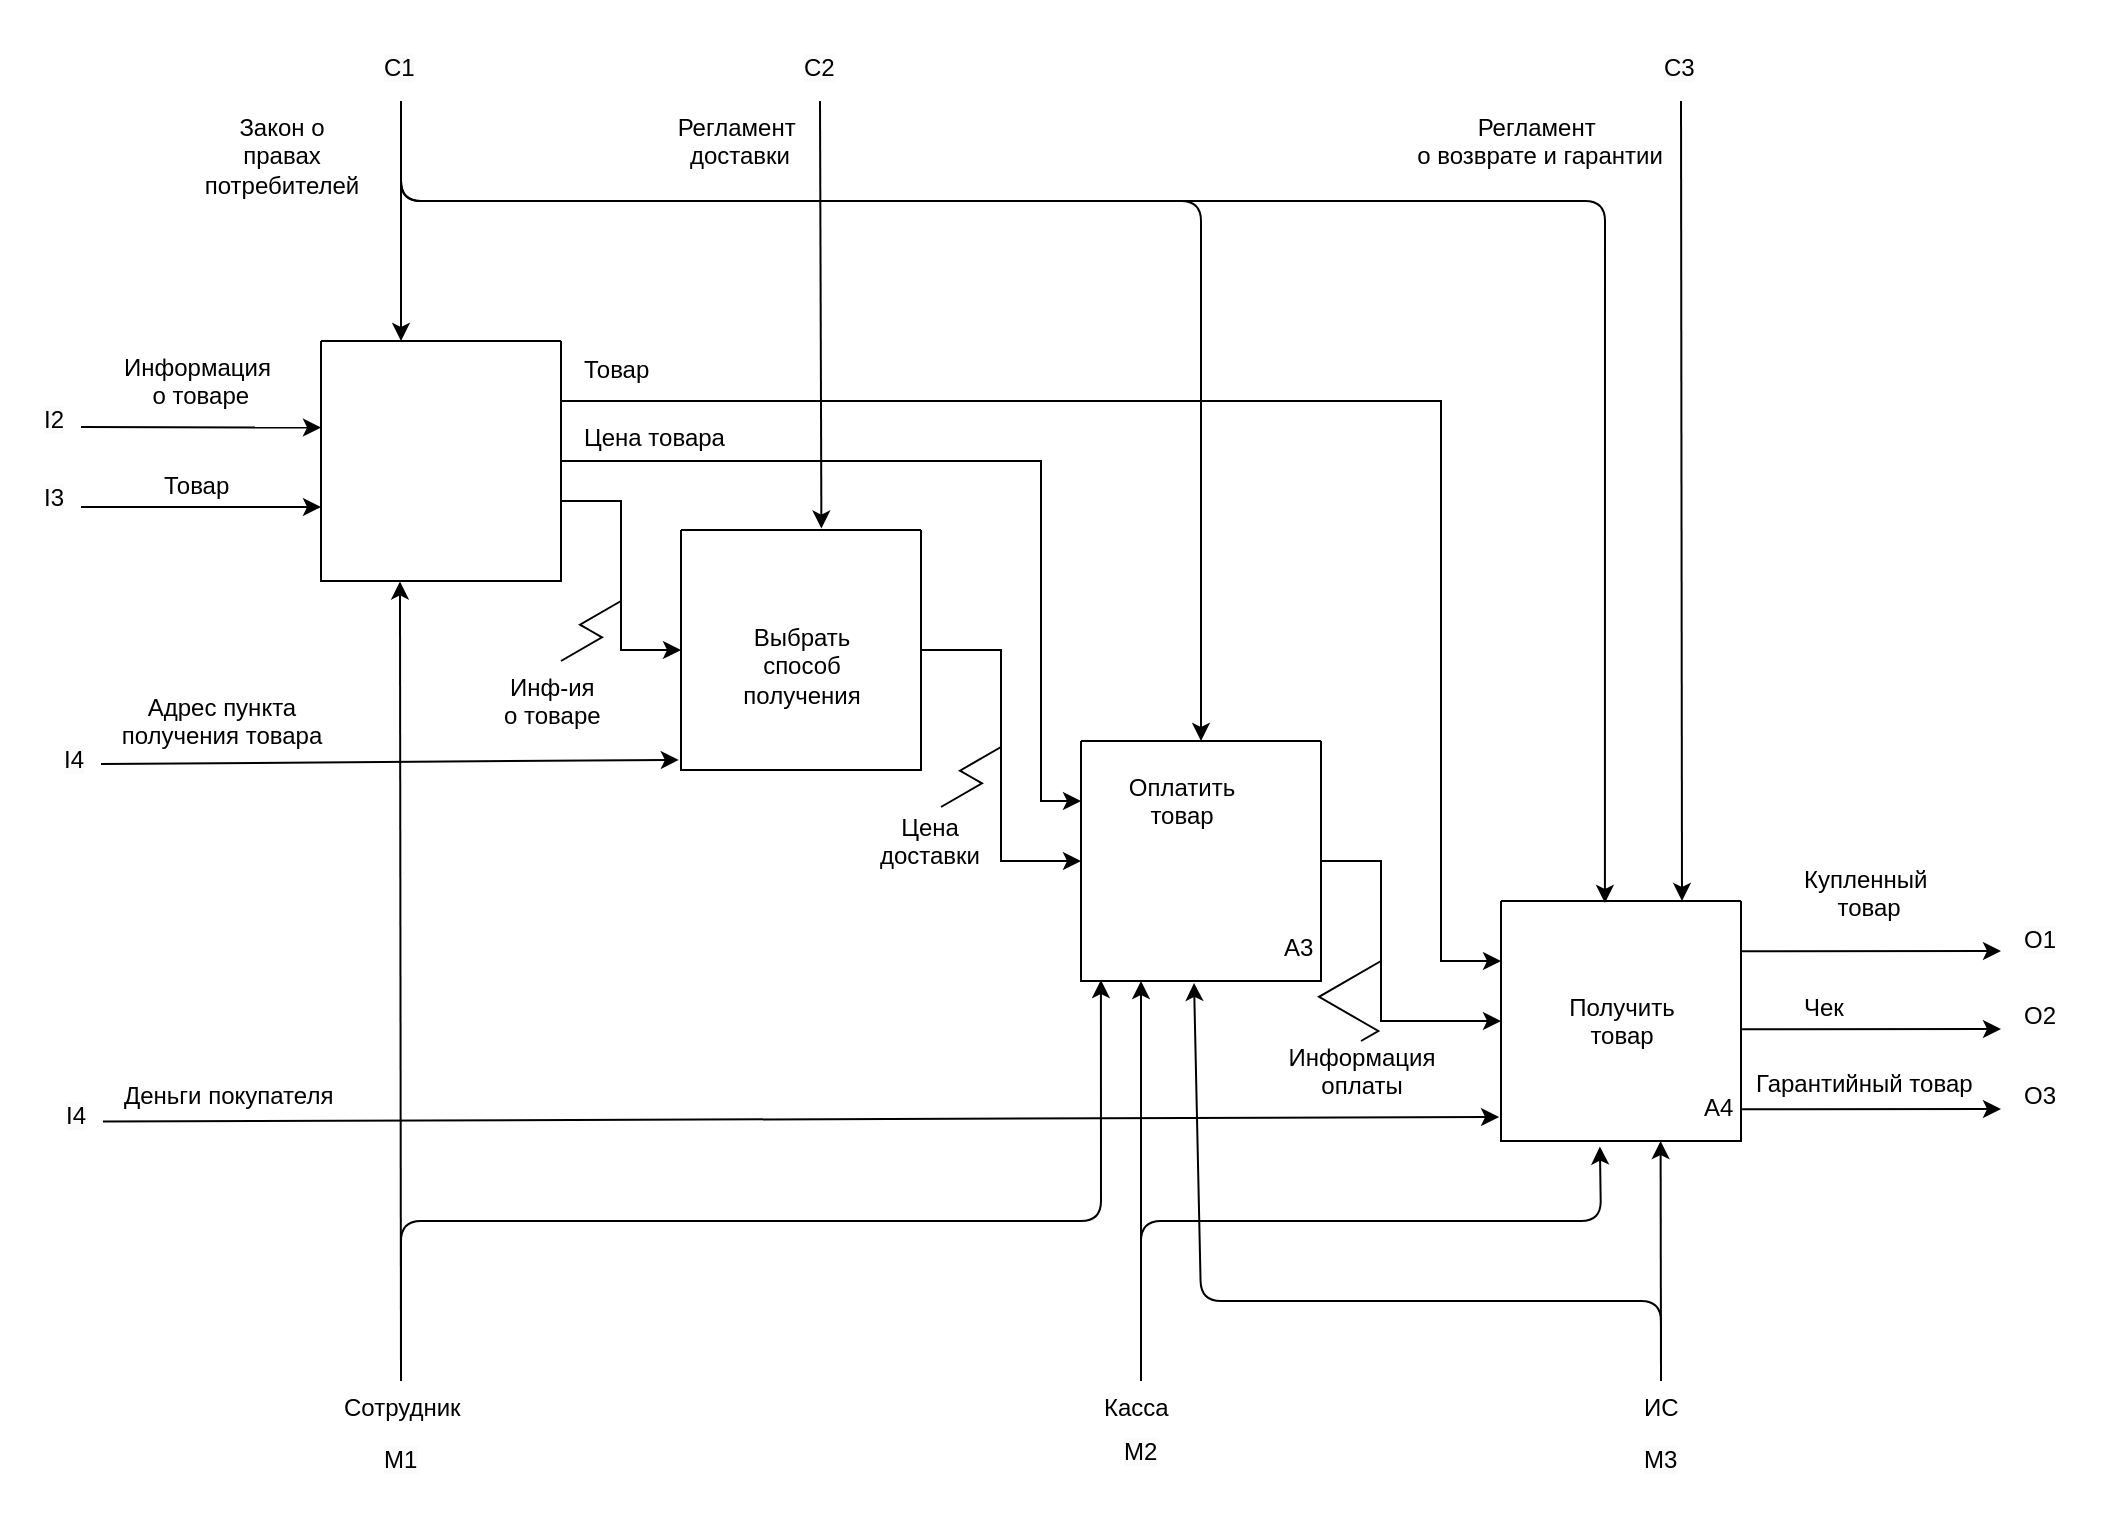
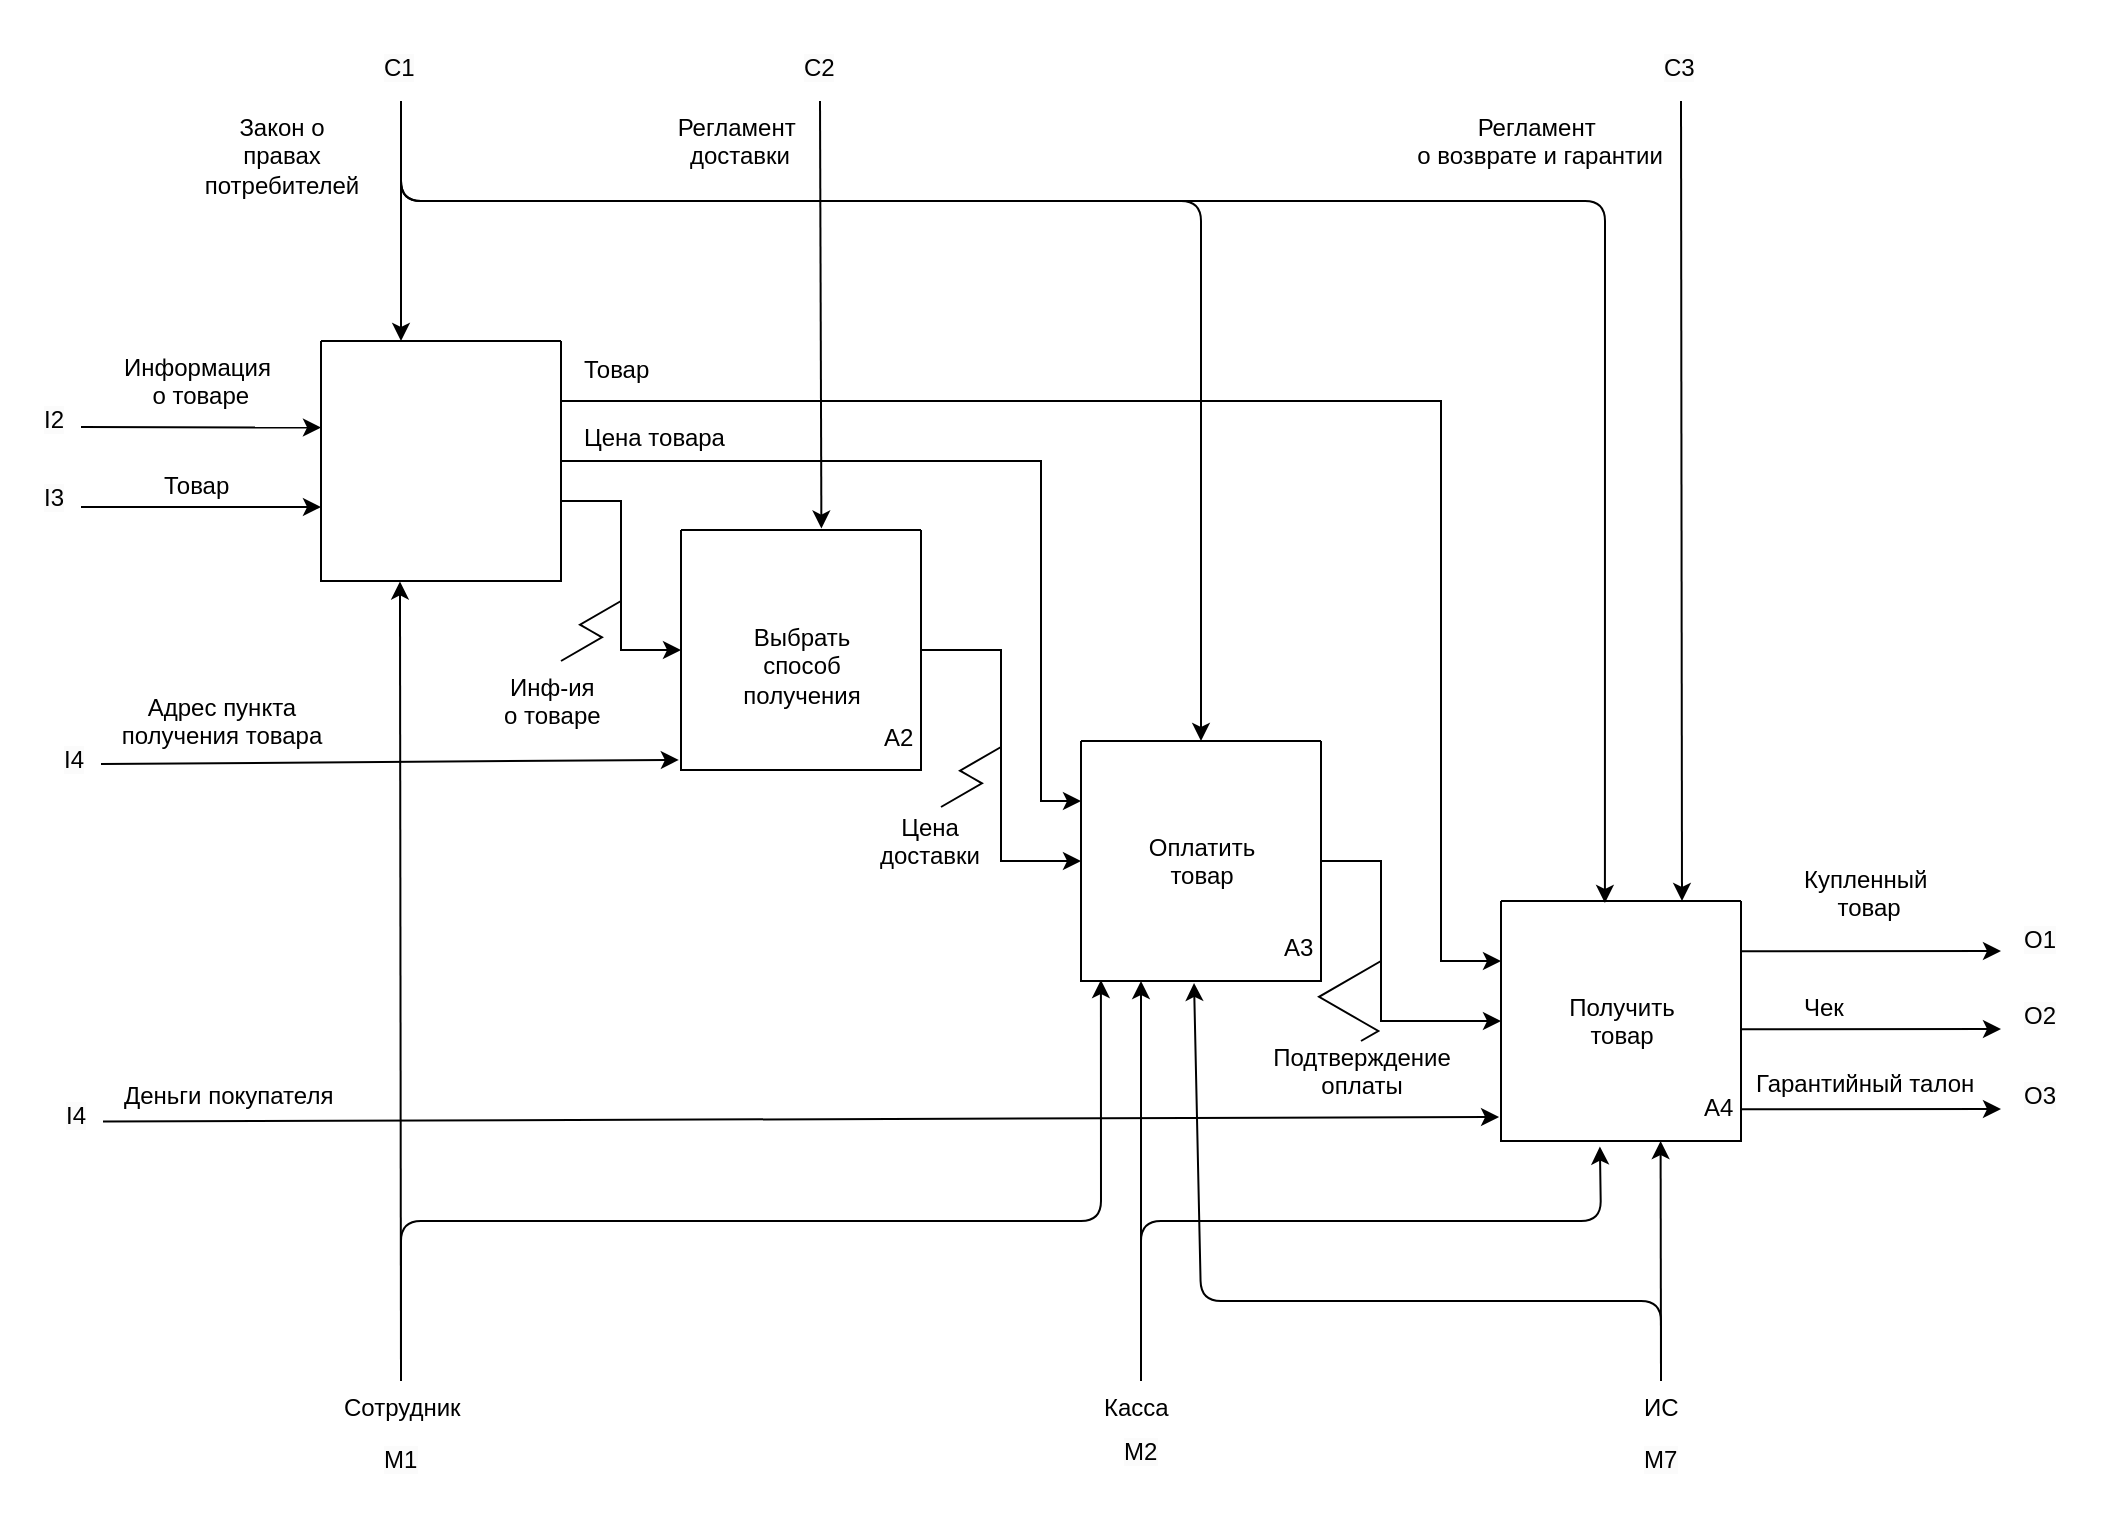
+ <mxCell id="9" value="&lt;div style=&quot;text-align: center;&quot;&gt;А2&lt;/div&gt;" style="text;whiteSpace=wrap;html=1;" parent="8" vertex="1"><mxGeometry x="100" y="90" width="20" height="30" as="geometry" /></mxCell>
- <mxCell id="19" value="&lt;div style=&quot;text-align: center;&quot;&gt;Оплатить товар&lt;/div&gt;" style="text;whiteSpace=wrap;html=1;" parent="17" vertex="1"><mxGeometry x="10" y="10" width="80" height="40" as="geometry" /></mxCell>
+ <mxCell id="19" value="&lt;div style=&quot;text-align: center;&quot;&gt;Оплатить товар&lt;/div&gt;" style="text;whiteSpace=wrap;html=1;" parent="17" vertex="1"><mxGeometry x="20" y="40" width="80" height="40" as="geometry" /></mxCell>
- <mxCell id="40" value="&lt;div style=&quot;text-align: center;&quot;&gt;Информация оплаты&lt;/div&gt;" style="text;whiteSpace=wrap;html=1;" parent="1" vertex="1"><mxGeometry x="630" y="514.75" width="100" height="33.25" as="geometry" /></mxCell>
+ <mxCell id="40" value="&lt;div style=&quot;text-align: center;&quot;&gt;Подтверждение оплаты&lt;/div&gt;" style="text;whiteSpace=wrap;html=1;" parent="1" vertex="1"><mxGeometry x="630" y="514.75" width="100" height="33.25" as="geometry" /></mxCell>
- <mxCell id="31" value="&lt;div style=&quot;text-align: center;&quot;&gt;Гарантийный товар&lt;/div&gt;" style="text;whiteSpace=wrap;html=1;" parent="1" vertex="1"><mxGeometry x="876" y="528" width="120" height="20" as="geometry" /></mxCell>
+ <mxCell id="31" value="&lt;div style=&quot;text-align: center;&quot;&gt;Гарантийный талон&lt;/div&gt;" style="text;whiteSpace=wrap;html=1;" parent="1" vertex="1"><mxGeometry x="876" y="528" width="120" height="20" as="geometry" /></mxCell>
- <mxCell id="67" value="&lt;span style=&quot;caret-color: rgb(0, 0, 0); color: rgb(0, 0, 0); font-family: Helvetica; font-style: normal; font-variant-caps: normal; font-weight: 400; letter-spacing: normal; text-align: center; text-indent: 0px; text-transform: none; word-spacing: 0px; -webkit-text-stroke-width: 0px; background-color: rgb(251, 251, 251); text-decoration: none; float: none; display: inline !important;&quot;&gt;&lt;font style=&quot;font-size: 12px;&quot;&gt;M3&lt;/font&gt;&lt;/span&gt;" style="text;whiteSpace=wrap;html=1;" parent="1" vertex="1"><mxGeometry x="820" y="716" width="20" height="30" as="geometry" /></mxCell>
+ <mxCell id="67" value="&lt;span style=&quot;caret-color: rgb(0, 0, 0); color: rgb(0, 0, 0); font-family: Helvetica; font-style: normal; font-variant-caps: normal; font-weight: 400; letter-spacing: normal; text-align: center; text-indent: 0px; text-transform: none; word-spacing: 0px; -webkit-text-stroke-width: 0px; background-color: rgb(251, 251, 251); text-decoration: none; float: none; display: inline !important;&quot;&gt;&lt;font style=&quot;font-size: 12px;&quot;&gt;M7&lt;/font&gt;&lt;/span&gt;" style="text;whiteSpace=wrap;html=1;" parent="1" vertex="1"><mxGeometry x="820" y="716" width="20" height="30" as="geometry" /></mxCell>
